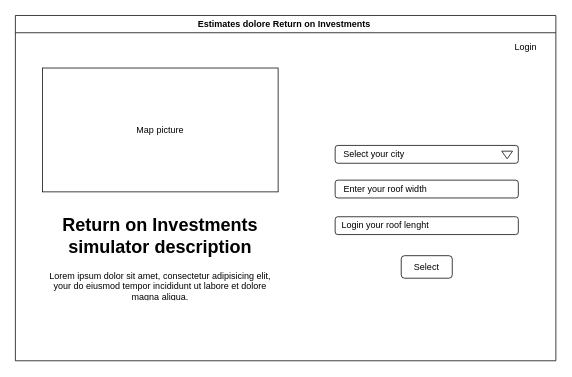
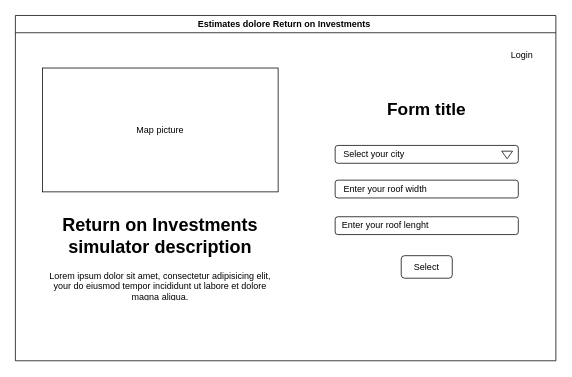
- <mxCell id="16" value="Login" style="text;html=1;strokeColor=none;fillColor=none;align=center;verticalAlign=middle;whiteSpace=wrap;rounded=0;" vertex="1" parent="2"><mxGeometry x="650.05" y="29" width="60" height="27" as="geometry" /></mxCell>
+ <mxCell id="16" value="Login" style="text;html=1;strokeColor=none;fillColor=none;align=center;verticalAlign=middle;whiteSpace=wrap;rounded=0;" vertex="1" parent="2"><mxGeometry x="645.05" y="39" width="60" height="27" as="geometry" /></mxCell>
+ <mxCell id="15" value="&lt;font style=&quot;font-size: 23px;&quot;&gt;&lt;b&gt;Form title&lt;/b&gt;&lt;/font&gt;" style="text;html=1;strokeColor=none;fillColor=none;align=center;verticalAlign=middle;whiteSpace=wrap;rounded=0;" parent="2" vertex="1"><mxGeometry x="472" y="110" width="152" height="30" as="geometry" /></mxCell>
- <mxCell id="10" value="Login your roof lenght" style="text;html=1;strokeColor=none;fillColor=none;align=center;verticalAlign=middle;whiteSpace=wrap;rounded=0;" parent="2" vertex="1"><mxGeometry x="426" y="265.01" width="134" height="30" as="geometry" /></mxCell>
+ <mxCell id="10" value="Enter your roof lenght" style="text;html=1;strokeColor=none;fillColor=none;align=center;verticalAlign=middle;whiteSpace=wrap;rounded=0;" parent="2" vertex="1"><mxGeometry x="426" y="265.01" width="134" height="30" as="geometry" /></mxCell>
